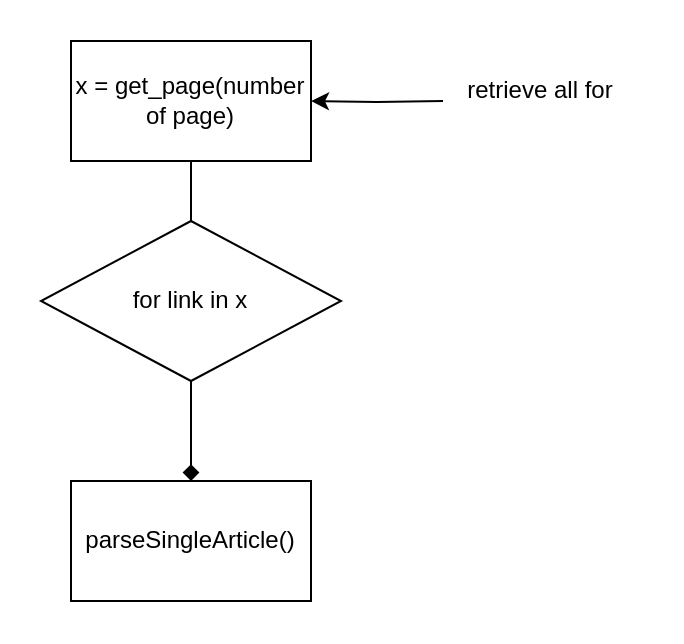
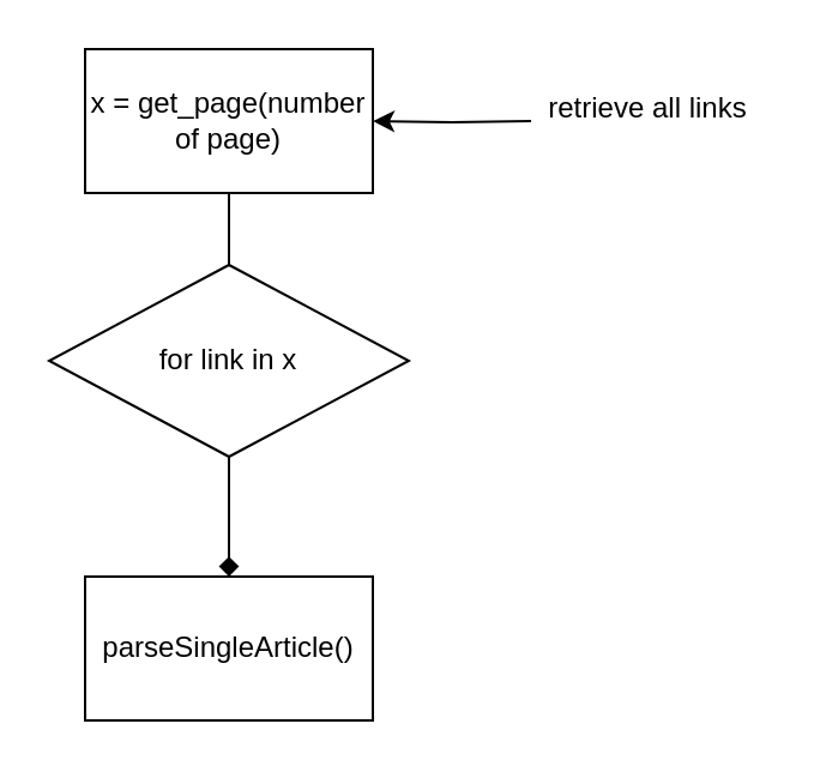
- <mxCell id="8" value="retrieve all for" style="text;html=1;strokeColor=none;fillColor=none;align=center;verticalAlign=middle;whiteSpace=wrap;rounded=0;" vertex="1" parent="1"><mxGeometry x="220" y="30" width="100" height="30" as="geometry" /></mxCell>
+ <mxCell id="8" value="retrieve all links" style="text;html=1;strokeColor=none;fillColor=none;align=center;verticalAlign=middle;whiteSpace=wrap;rounded=0;" vertex="1" parent="1"><mxGeometry x="220" y="30" width="100" height="30" as="geometry" /></mxCell>
